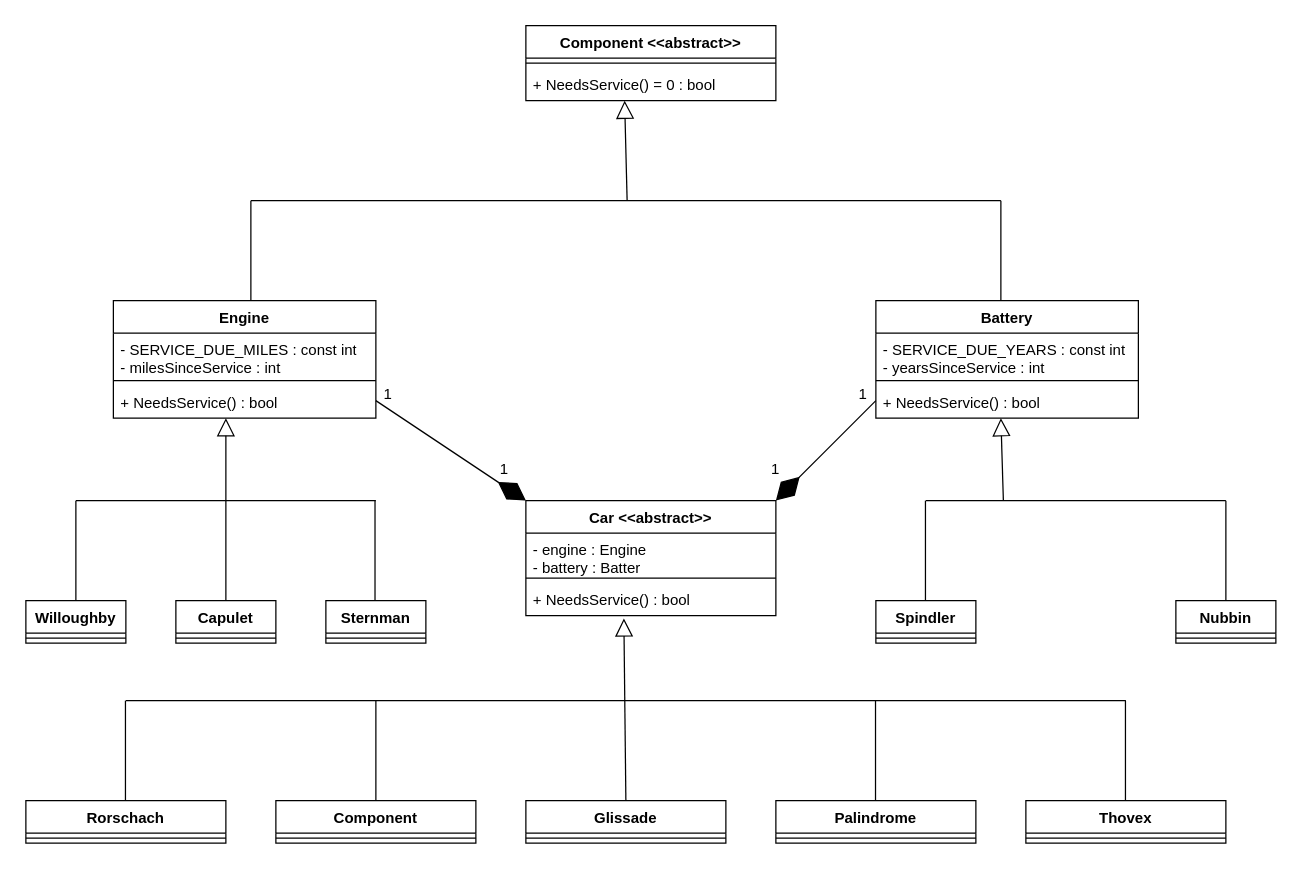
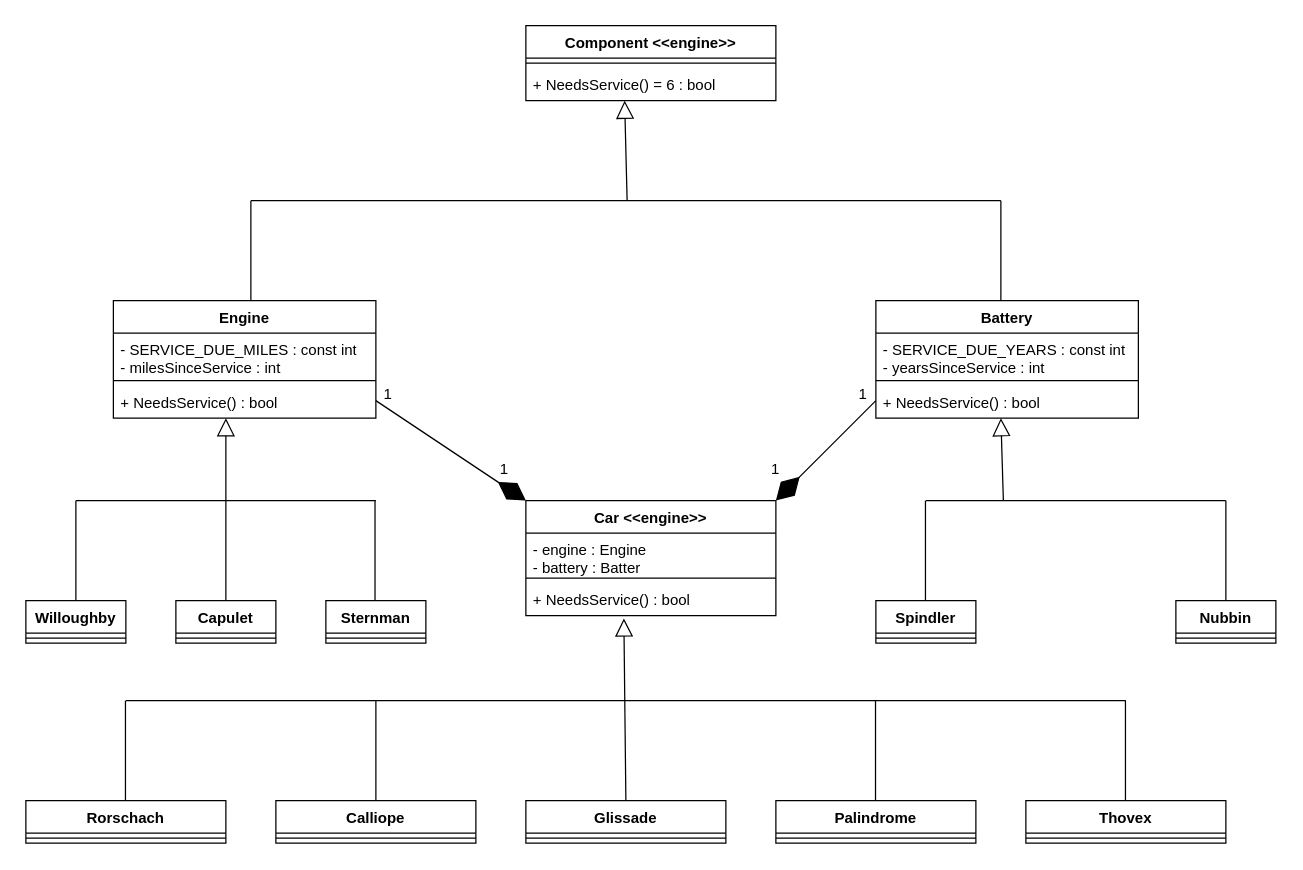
- <mxCell id="36" value="Component &amp;lt;&amp;lt;abstract&amp;gt;&amp;gt;" style="swimlane;fontStyle=1;align=center;verticalAlign=top;childLayout=stackLayout;horizontal=1;startSize=26;horizontalStack=0;resizeParent=1;resizeParentMax=0;resizeLast=0;collapsible=1;marginBottom=0;whiteSpace=wrap;html=1;" vertex="1" parent="1"><mxGeometry x="420" y="20" width="200" height="60" as="geometry" /></mxCell>
+ <mxCell id="36" value="Component &amp;lt;&amp;lt;engine&amp;gt;&amp;gt;" style="swimlane;fontStyle=1;align=center;verticalAlign=top;childLayout=stackLayout;horizontal=1;startSize=26;horizontalStack=0;resizeParent=1;resizeParentMax=0;resizeLast=0;collapsible=1;marginBottom=0;whiteSpace=wrap;html=1;" vertex="1" parent="1"><mxGeometry x="420" y="20" width="200" height="60" as="geometry" /></mxCell>
- <mxCell id="38" value="+ NeedsService() = 0 : bool" style="text;strokeColor=none;fillColor=none;align=left;verticalAlign=top;spacingLeft=4;spacingRight=4;overflow=hidden;rotatable=0;points=[[0,0.5],[1,0.5]];portConstraint=eastwest;whiteSpace=wrap;html=1;" vertex="1" parent="36"><mxGeometry y="34" width="200" height="26" as="geometry" /></mxCell>
+ <mxCell id="38" value="+ NeedsService() = 6 : bool" style="text;strokeColor=none;fillColor=none;align=left;verticalAlign=top;spacingLeft=4;spacingRight=4;overflow=hidden;rotatable=0;points=[[0,0.5],[1,0.5]];portConstraint=eastwest;whiteSpace=wrap;html=1;" vertex="1" parent="36"><mxGeometry y="34" width="200" height="26" as="geometry" /></mxCell>
- <mxCell id="2" value="Car &amp;lt;&amp;lt;abstract&amp;gt;&amp;gt;" style="swimlane;fontStyle=1;align=center;verticalAlign=top;childLayout=stackLayout;horizontal=1;startSize=26;horizontalStack=0;resizeParent=1;resizeParentMax=0;resizeLast=0;collapsible=1;marginBottom=0;whiteSpace=wrap;html=1;" vertex="1" parent="1"><mxGeometry x="420" y="400" width="200" height="92" as="geometry" /></mxCell>
+ <mxCell id="2" value="Car &amp;lt;&amp;lt;engine&amp;gt;&amp;gt;" style="swimlane;fontStyle=1;align=center;verticalAlign=top;childLayout=stackLayout;horizontal=1;startSize=26;horizontalStack=0;resizeParent=1;resizeParentMax=0;resizeLast=0;collapsible=1;marginBottom=0;whiteSpace=wrap;html=1;" vertex="1" parent="1"><mxGeometry x="420" y="400" width="200" height="92" as="geometry" /></mxCell>
- <mxCell id="10" value="Component" style="swimlane;fontStyle=1;align=center;verticalAlign=top;childLayout=stackLayout;horizontal=1;startSize=26;horizontalStack=0;resizeParent=1;resizeParentMax=0;resizeLast=0;collapsible=1;marginBottom=0;whiteSpace=wrap;html=1;" vertex="1" parent="1"><mxGeometry x="220" y="640" width="160" height="34" as="geometry" /></mxCell>
+ <mxCell id="10" value="Calliope" style="swimlane;fontStyle=1;align=center;verticalAlign=top;childLayout=stackLayout;horizontal=1;startSize=26;horizontalStack=0;resizeParent=1;resizeParentMax=0;resizeLast=0;collapsible=1;marginBottom=0;whiteSpace=wrap;html=1;" vertex="1" parent="1"><mxGeometry x="220" y="640" width="160" height="34" as="geometry" /></mxCell>
